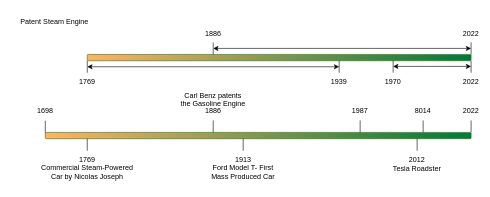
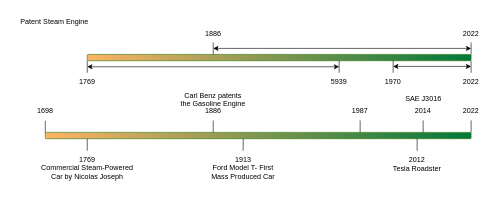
- <mxCell id="7" value="1939" style="text;html=1;strokeColor=none;fillColor=none;align=center;verticalAlign=middle;whiteSpace=wrap;rounded=0;" parent="1" vertex="1"><mxGeometry x="555" y="130.58" width="20" height="10" as="geometry" /></mxCell>
+ <mxCell id="7" value="5939" style="text;html=1;strokeColor=none;fillColor=none;align=center;verticalAlign=middle;whiteSpace=wrap;rounded=0;" parent="1" vertex="1"><mxGeometry x="555" y="130.58" width="20" height="10" as="geometry" /></mxCell>
+ <mxCell id="30" value="SAE J3016" style="text;html=1;align=center;verticalAlign=middle;resizable=0;points=[];autosize=1;strokeColor=none;fillColor=none;" parent="1" vertex="1"><mxGeometry x="665" y="150" width="80" height="30" as="geometry" /></mxCell>
- <mxCell id="28" value="8014" style="text;html=1;strokeColor=none;fillColor=none;align=center;verticalAlign=middle;whiteSpace=wrap;rounded=0;" parent="1" vertex="1"><mxGeometry x="695" y="180" width="20" height="10" as="geometry" /></mxCell>
+ <mxCell id="28" value="2014" style="text;html=1;strokeColor=none;fillColor=none;align=center;verticalAlign=middle;whiteSpace=wrap;rounded=0;" parent="1" vertex="1"><mxGeometry x="695" y="180" width="20" height="10" as="geometry" /></mxCell>
